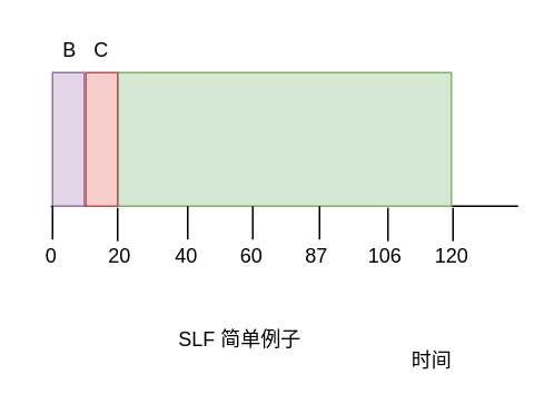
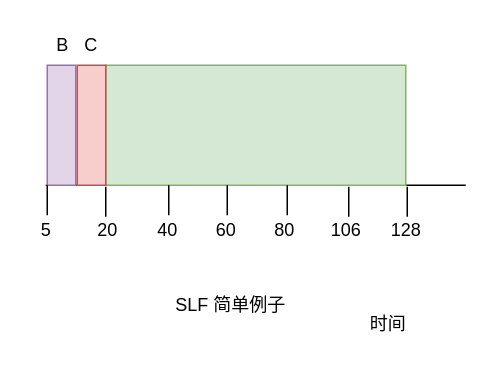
- <mxCell id="8" value="0" style="text;html=1;align=center;verticalAlign=middle;resizable=0;points=[];autosize=1;" vertex="1" parent="1"><mxGeometry x="20" y="143" width="20" height="20" as="geometry" /></mxCell>
+ <mxCell id="8" value="5" style="text;html=1;align=center;verticalAlign=middle;resizable=0;points=[];autosize=1;" vertex="1" parent="1"><mxGeometry x="20" y="143" width="20" height="20" as="geometry" /></mxCell>
- <mxCell id="4" value="87" style="text;html=1;align=center;verticalAlign=middle;resizable=0;points=[];autosize=1;" vertex="1" parent="1"><mxGeometry x="174" y="143" width="30" height="20" as="geometry" /></mxCell>
+ <mxCell id="4" value="80" style="text;html=1;align=center;verticalAlign=middle;resizable=0;points=[];autosize=1;" vertex="1" parent="1"><mxGeometry x="174" y="143" width="30" height="20" as="geometry" /></mxCell>
- <mxCell id="6" value="120" style="text;html=1;align=center;verticalAlign=middle;resizable=0;points=[];autosize=1;" vertex="1" parent="1"><mxGeometry x="250" y="143" width="40" height="20" as="geometry" /></mxCell>
+ <mxCell id="6" value="128" style="text;html=1;align=center;verticalAlign=middle;resizable=0;points=[];autosize=1;" vertex="1" parent="1"><mxGeometry x="250" y="143" width="40" height="20" as="geometry" /></mxCell>
- <mxCell id="7" value="SLF 简单例子" style="text;html=1;align=center;verticalAlign=middle;resizable=0;points=[];autosize=1;" vertex="1" parent="1"><mxGeometry x="98" y="193" width="90" height="20" as="geometry" /></mxCell>
+ <mxCell id="7" value="SLF 简单例子" style="text;html=1;align=center;verticalAlign=middle;resizable=0;points=[];autosize=1;" vertex="1" parent="1"><mxGeometry x="108" y="193" width="90" height="20" as="geometry" /></mxCell>
